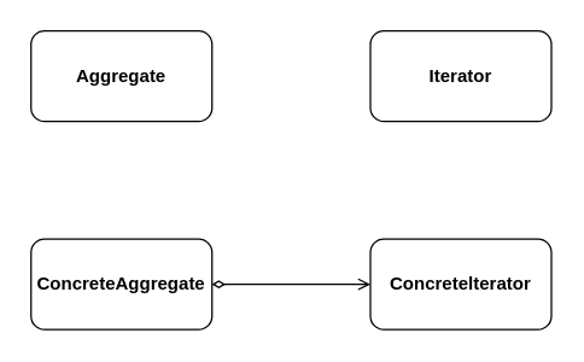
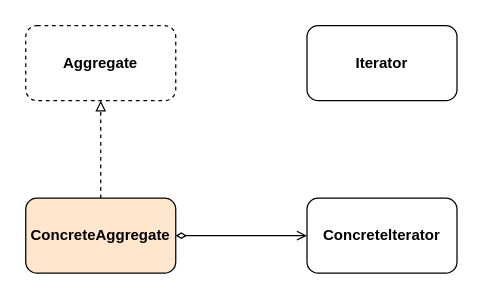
- <mxCell id="2" value="Aggregate" style="rounded=1;whiteSpace=wrap;html=1;fontStyle=1" vertex="1" parent="1"><mxGeometry x="20" y="20" width="120" height="60" as="geometry" /></mxCell>
+ <mxCell id="2" value="Aggregate" style="rounded=1;whiteSpace=wrap;html=1;fontStyle=1;dashed=1;" vertex="1" parent="1"><mxGeometry x="20" y="20" width="120" height="60" as="geometry" /></mxCell>
+ <mxCell id="3" style="edgeStyle=orthogonalEdgeStyle;rounded=0;orthogonalLoop=1;jettySize=auto;html=1;exitX=0.5;exitY=0;exitDx=0;exitDy=0;entryX=0.5;entryY=1;entryDx=0;entryDy=0;dashed=1;endArrow=block;endFill=0;fontStyle=1" edge="1" parent="1" source="5" target="2"><mxGeometry relative="1" as="geometry" /></mxCell>
- <mxCell id="5" value="ConcreteAggregate" style="rounded=1;whiteSpace=wrap;html=1;fontStyle=1" vertex="1" parent="1"><mxGeometry x="20" y="158" width="120" height="60" as="geometry" /></mxCell>
+ <mxCell id="5" value="ConcreteAggregate" style="rounded=1;whiteSpace=wrap;html=1;fontStyle=1;fillColor=#ffe6cc;" vertex="1" parent="1"><mxGeometry x="20" y="158" width="120" height="60" as="geometry" /></mxCell>
